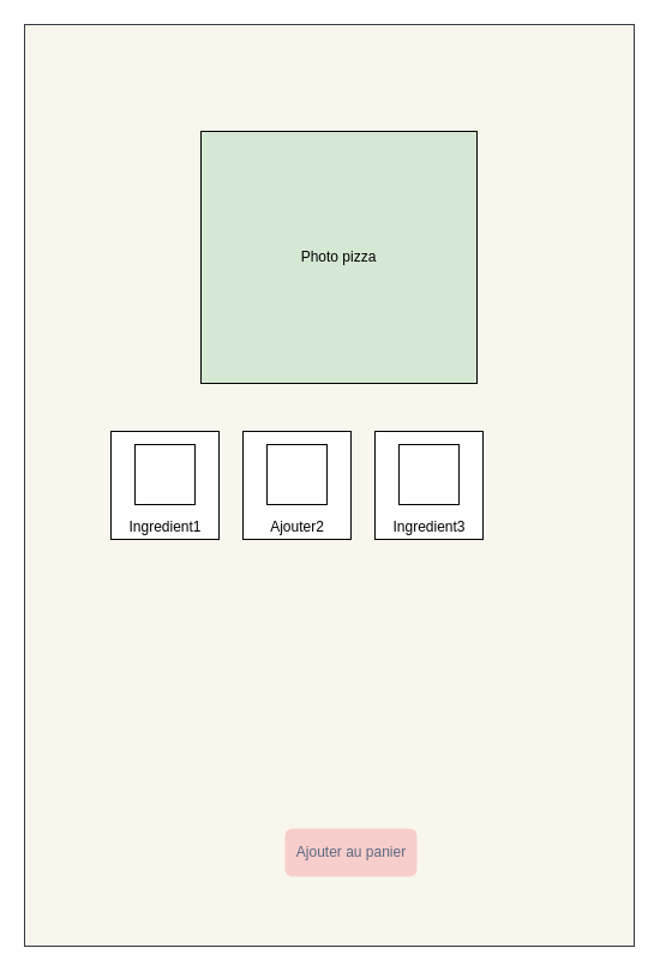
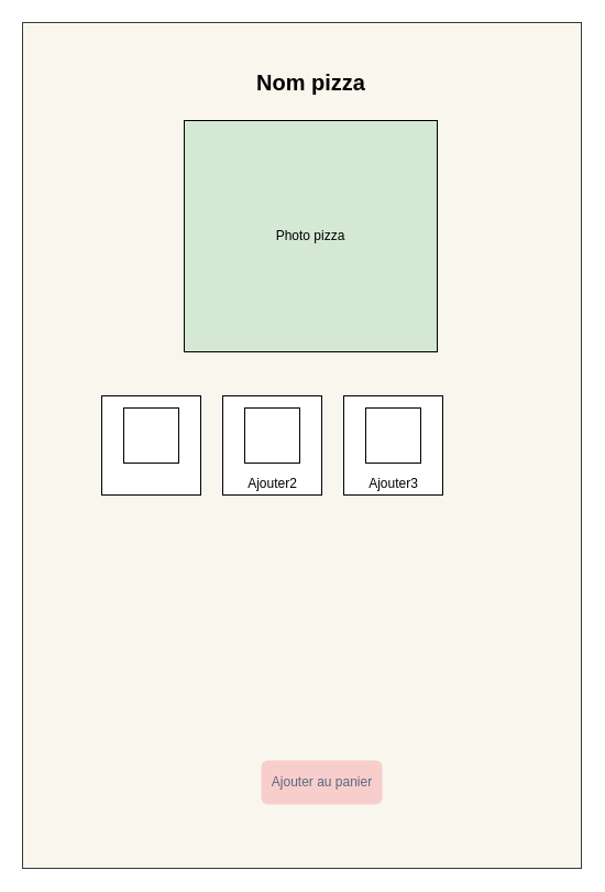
+ <mxCell id="3" value="&lt;font style=&quot;font-size: 20px&quot;&gt;&lt;b&gt;Nom pizza&lt;/b&gt;&lt;/font&gt;" style="text;html=1;align=center;verticalAlign=middle;resizable=0;points=[];autosize=1;" vertex="1" parent="1"><mxGeometry x="227" y="64" width="110" height="20" as="geometry" /></mxCell>
- <mxCell id="8" value="Ingredient1" style="text;html=1;align=center;verticalAlign=middle;resizable=0;points=[];autosize=1;" vertex="1" parent="1"><mxGeometry x="97" y="429" width="80" height="20" as="geometry" /></mxCell>
- <mxCell id="14" value="Ingredient3" style="text;html=1;align=center;verticalAlign=middle;resizable=0;points=[];autosize=1;" vertex="1" parent="1"><mxGeometry x="317" y="429" width="80" height="20" as="geometry" /></mxCell>
+ <mxCell id="14" value="Ajouter3" style="text;html=1;align=center;verticalAlign=middle;resizable=0;points=[];autosize=1;" vertex="1" parent="1"><mxGeometry x="317" y="429" width="80" height="20" as="geometry" /></mxCell>
